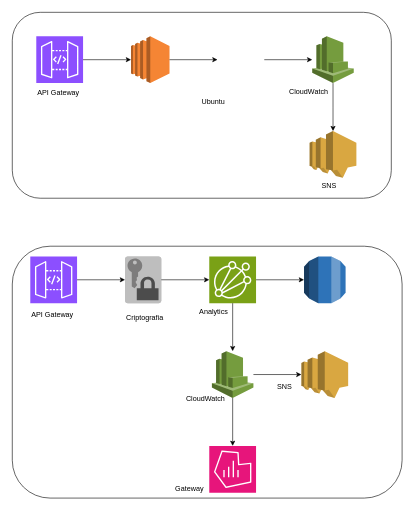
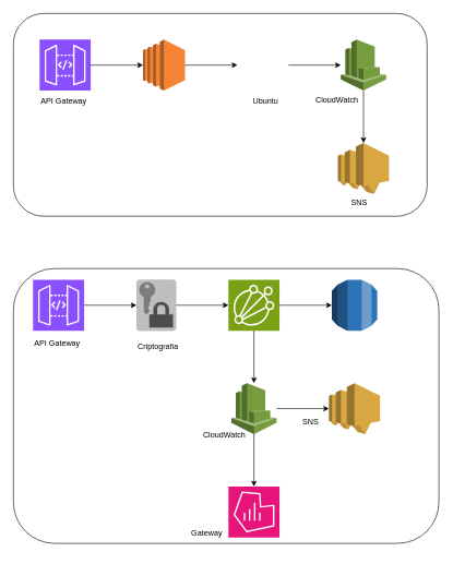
- <mxCell id="14" value="Ubuntu" style="text;whiteSpace=wrap;" vertex="1" parent="1"><mxGeometry x="334" y="155" width="70" height="40" as="geometry" /></mxCell>
+ <mxCell id="14" value="Ubuntu" style="text;whiteSpace=wrap;" vertex="1" parent="1"><mxGeometry x="384" y="140" width="70" height="40" as="geometry" /></mxCell>
- <mxCell id="32" value="Analytics" style="text;whiteSpace=wrap;" vertex="1" parent="1"><mxGeometry x="330" y="505" width="80" height="40" as="geometry" /></mxCell>
